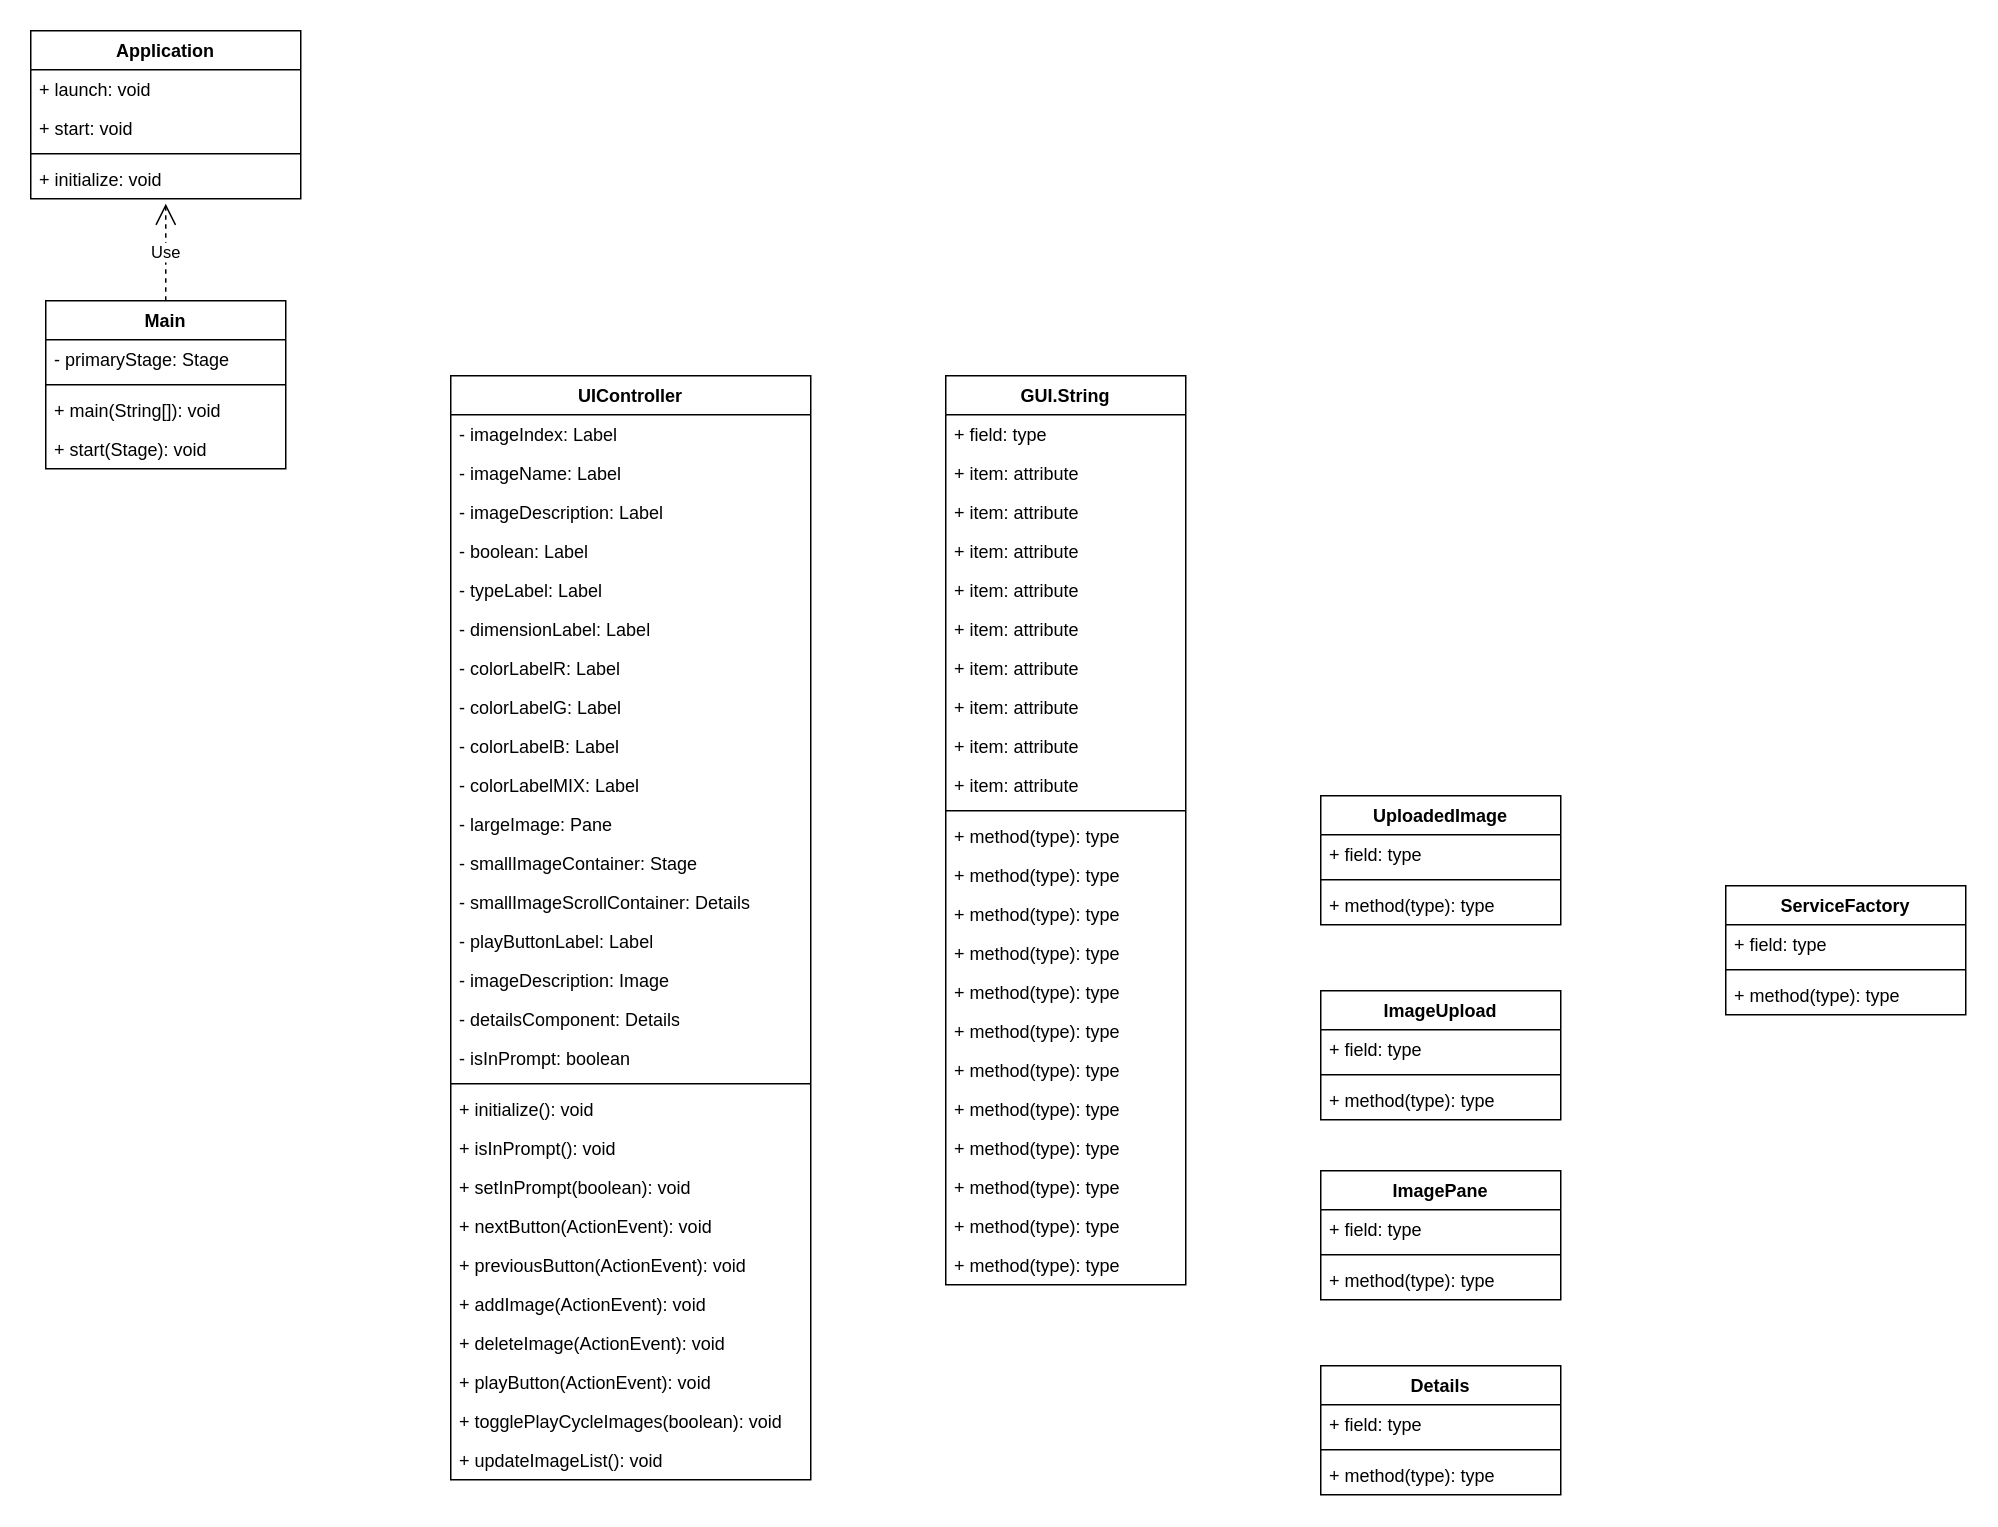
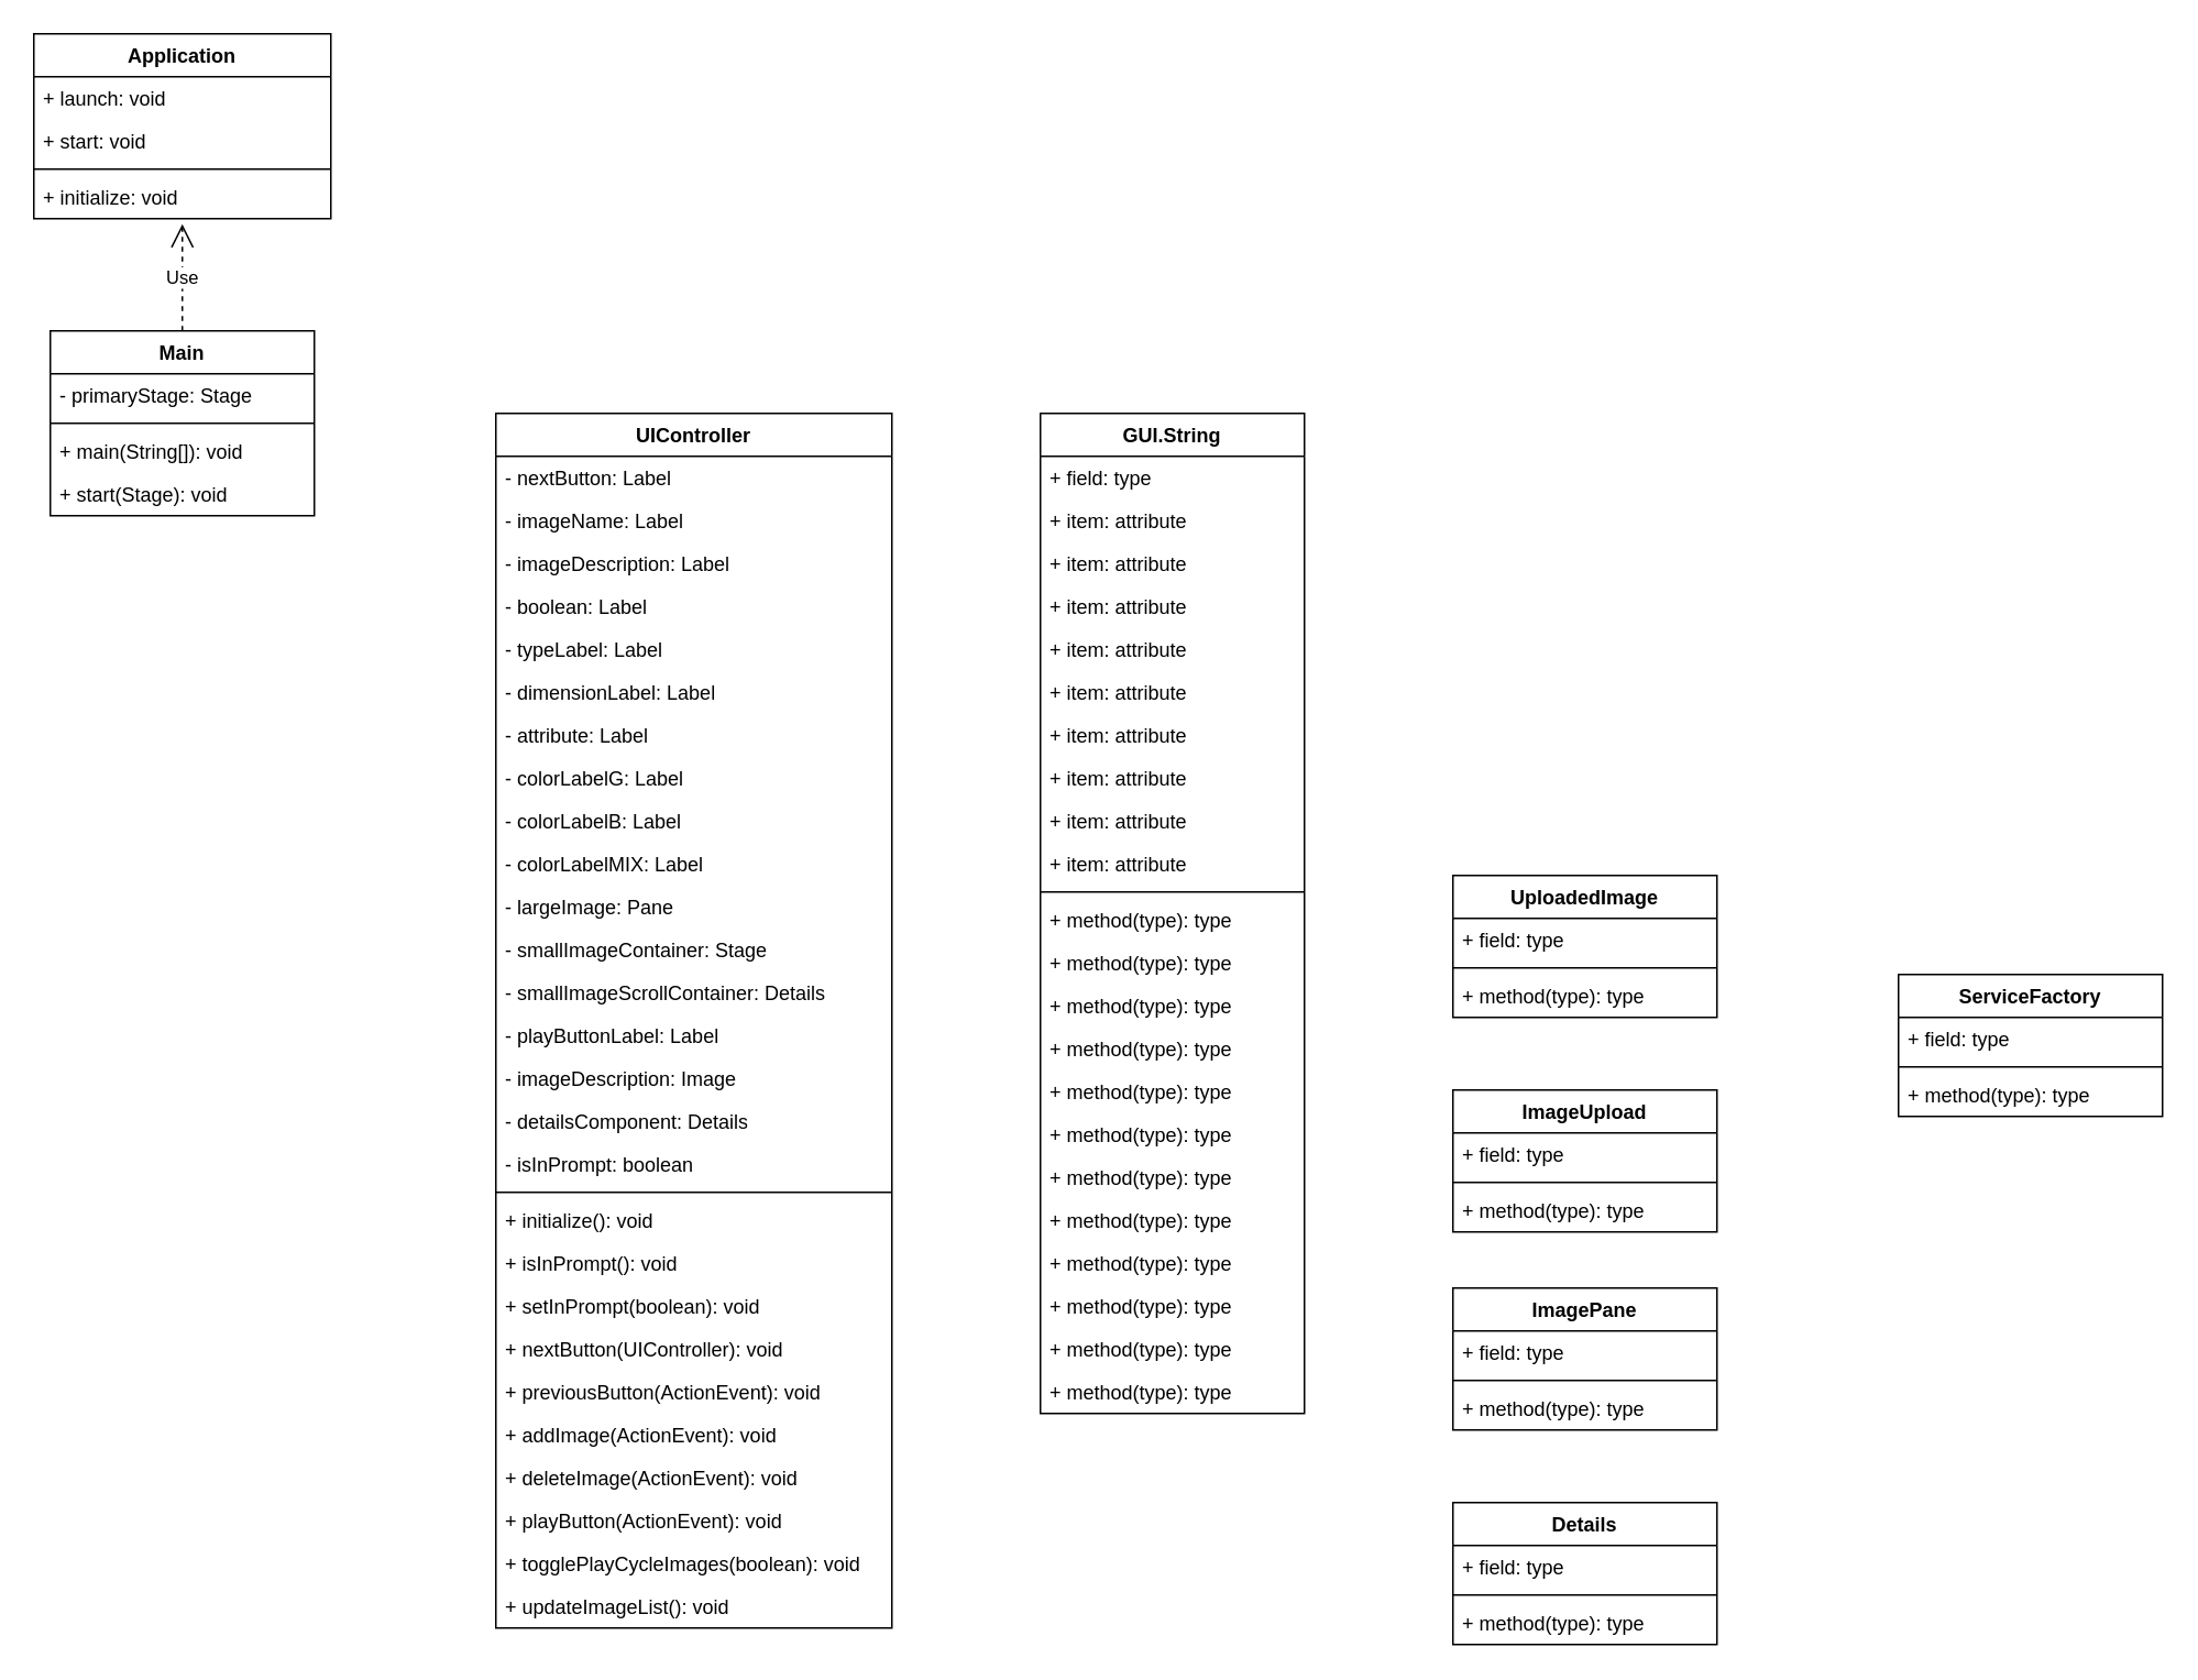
- <mxCell id="14" value="- imageIndex: Label&lt;span style=&quot;white-space: pre;&quot;&gt;&#09;&lt;/span&gt;" style="text;strokeColor=none;fillColor=none;align=left;verticalAlign=top;spacingLeft=4;spacingRight=4;overflow=hidden;rotatable=0;points=[[0,0.5],[1,0.5]];portConstraint=eastwest;whiteSpace=wrap;html=1;" vertex="1" parent="13"><mxGeometry y="26" width="240" height="26" as="geometry" /></mxCell>
+ <mxCell id="14" value="- nextButton: Label&lt;span style=&quot;white-space: pre;&quot;&gt;&#09;&lt;/span&gt;" style="text;strokeColor=none;fillColor=none;align=left;verticalAlign=top;spacingLeft=4;spacingRight=4;overflow=hidden;rotatable=0;points=[[0,0.5],[1,0.5]];portConstraint=eastwest;whiteSpace=wrap;html=1;" vertex="1" parent="13"><mxGeometry y="26" width="240" height="26" as="geometry" /></mxCell>
- <mxCell id="20" value="-&amp;nbsp;colorLabelR: Label" style="text;strokeColor=none;fillColor=none;align=left;verticalAlign=top;spacingLeft=4;spacingRight=4;overflow=hidden;rotatable=0;points=[[0,0.5],[1,0.5]];portConstraint=eastwest;whiteSpace=wrap;html=1;" vertex="1" parent="13"><mxGeometry y="182" width="240" height="26" as="geometry" /></mxCell>
+ <mxCell id="20" value="-&amp;nbsp;attribute: Label" style="text;strokeColor=none;fillColor=none;align=left;verticalAlign=top;spacingLeft=4;spacingRight=4;overflow=hidden;rotatable=0;points=[[0,0.5],[1,0.5]];portConstraint=eastwest;whiteSpace=wrap;html=1;" vertex="1" parent="13"><mxGeometry y="182" width="240" height="26" as="geometry" /></mxCell>
- <mxCell id="35" value="+&amp;nbsp;nextButton(ActionEvent): void" style="text;strokeColor=none;fillColor=none;align=left;verticalAlign=top;spacingLeft=4;spacingRight=4;overflow=hidden;rotatable=0;points=[[0,0.5],[1,0.5]];portConstraint=eastwest;whiteSpace=wrap;html=1;" vertex="1" parent="13"><mxGeometry y="554" width="240" height="26" as="geometry" /></mxCell>
+ <mxCell id="35" value="+&amp;nbsp;nextButton(UIController): void" style="text;strokeColor=none;fillColor=none;align=left;verticalAlign=top;spacingLeft=4;spacingRight=4;overflow=hidden;rotatable=0;points=[[0,0.5],[1,0.5]];portConstraint=eastwest;whiteSpace=wrap;html=1;" vertex="1" parent="13"><mxGeometry y="554" width="240" height="26" as="geometry" /></mxCell>
